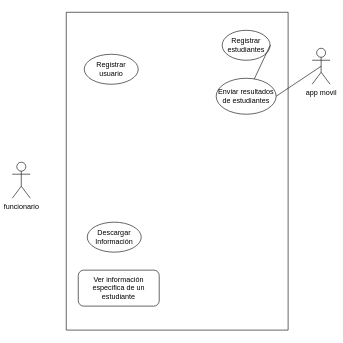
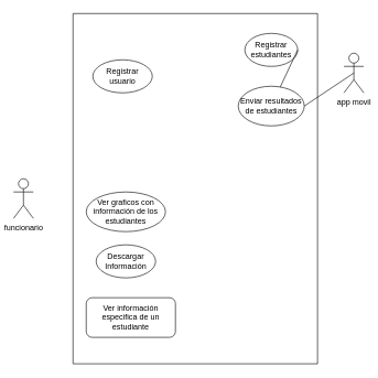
+ <mxCell id="8" value="Ver graficos con información de los estudiantes" style="ellipse;whiteSpace=wrap;html=1;" vertex="1" parent="4"><mxGeometry x="20" y="270" width="120" height="60" as="geometry" /></mxCell>
